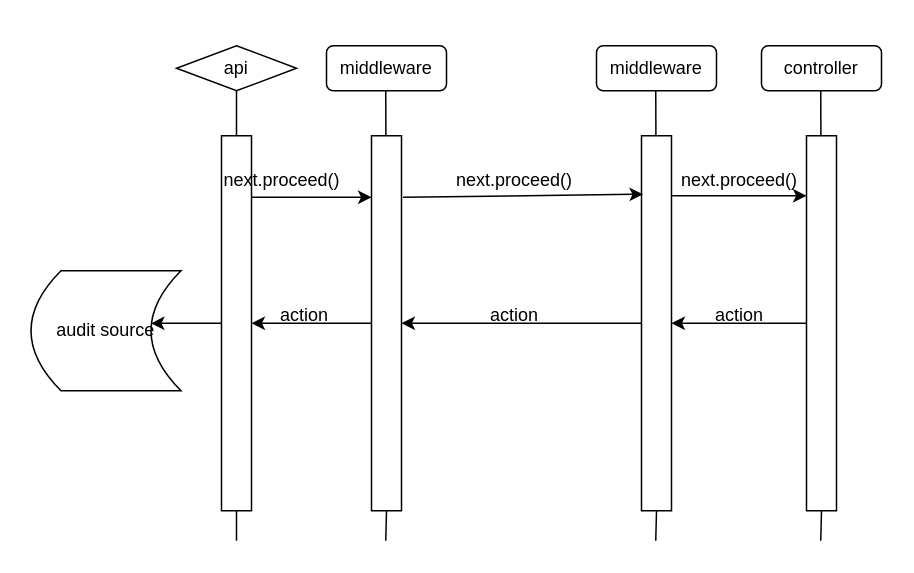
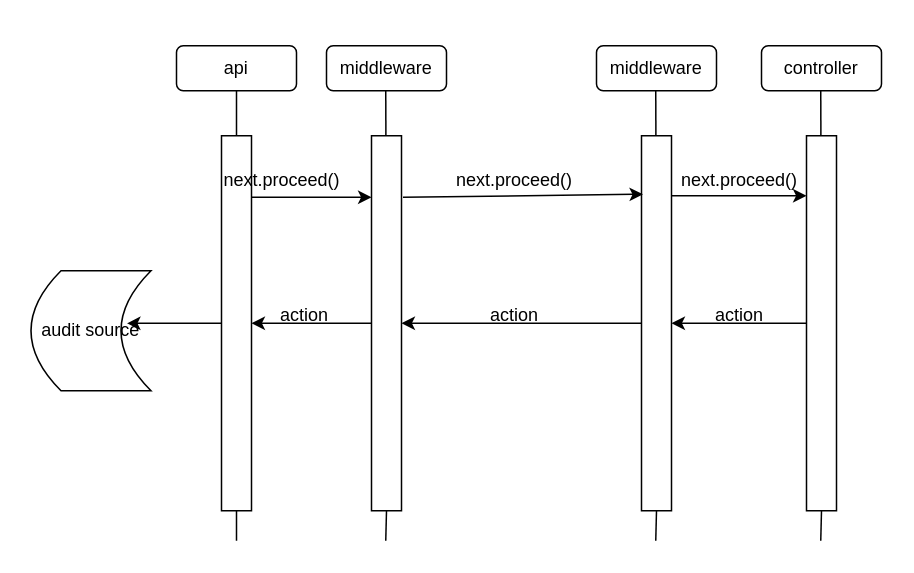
- <mxCell id="2" value="api" style="rhombus;whiteSpace=wrap;html=1;" parent="1" vertex="1"><mxGeometry x="117" y="30" width="80" height="30" as="geometry" /></mxCell>
+ <mxCell id="2" value="api" style="rounded=1;whiteSpace=wrap;html=1;" parent="1" vertex="1"><mxGeometry x="117" y="30" width="80" height="30" as="geometry" /></mxCell>
- <mxCell id="31" value="audit source" style="shape=dataStorage;whiteSpace=wrap;html=1;fixedSize=1;" vertex="1" parent="1"><mxGeometry x="20" y="180" width="100" height="80" as="geometry" /></mxCell>
+ <mxCell id="31" value="audit source" style="shape=dataStorage;whiteSpace=wrap;html=1;fixedSize=1;" vertex="1" parent="1"><mxGeometry x="20" y="180" width="80" height="80" as="geometry" /></mxCell>
